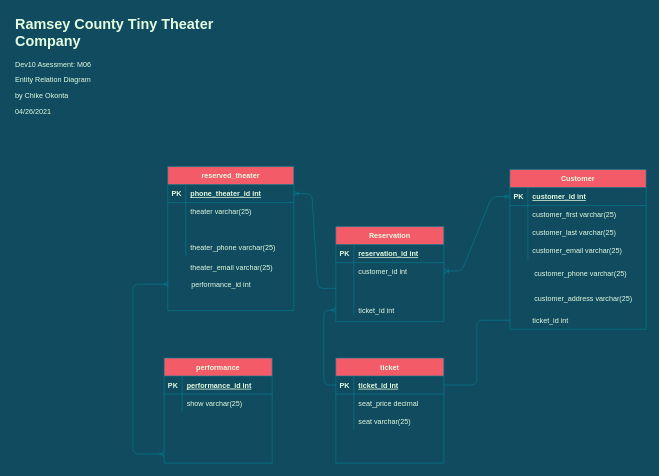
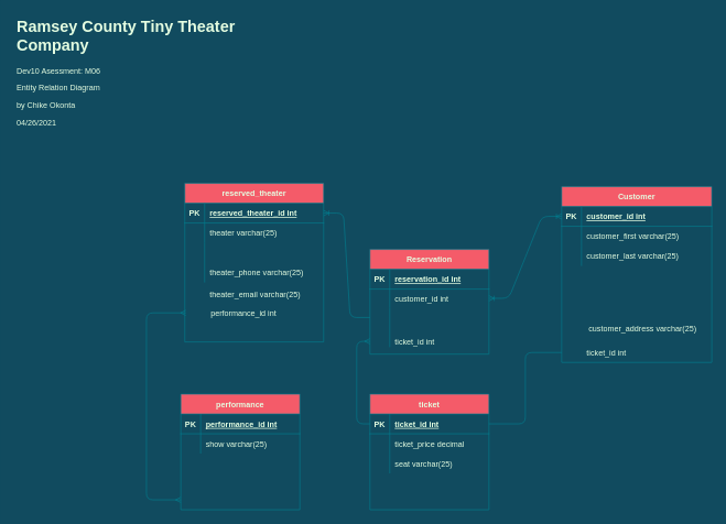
- <mxCell id="25" value="phone_theater_id int" style="shape=partialRectangle;connectable=0;fillColor=none;top=0;left=0;bottom=0;right=0;align=left;spacingLeft=6;fontStyle=5;overflow=hidden;strokeColor=#028090;fontColor=#E4FDE1;" vertex="1" parent="23"><mxGeometry x="30" width="180" height="30" as="geometry" /></mxCell>
+ <mxCell id="25" value="reserved_theater_id int" style="shape=partialRectangle;connectable=0;fillColor=none;top=0;left=0;bottom=0;right=0;align=left;spacingLeft=6;fontStyle=5;overflow=hidden;strokeColor=#028090;fontColor=#E4FDE1;" vertex="1" parent="23"><mxGeometry x="30" width="180" height="30" as="geometry" /></mxCell>
- <mxCell id="15" value="customer_email varchar(25)" style="shape=partialRectangle;connectable=0;fillColor=none;top=0;left=0;bottom=0;right=0;align=left;spacingLeft=6;overflow=hidden;strokeColor=#028090;fontColor=#E4FDE1;" vertex="1" parent="13"><mxGeometry x="30" width="197" height="30" as="geometry" /></mxCell>
- <mxCell id="16" value="customer_phone varchar(25)" style="shape=partialRectangle;connectable=0;fillColor=none;top=0;left=0;bottom=0;right=0;align=left;spacingLeft=6;overflow=hidden;strokeColor=#028090;fontColor=#E4FDE1;" vertex="1" parent="2"><mxGeometry x="33.167" y="154" width="165.833" height="38" as="geometry" /></mxCell>
- <mxCell id="74" value="seat_price decimal" style="shape=partialRectangle;connectable=0;fillColor=none;top=0;left=0;bottom=0;right=0;align=left;spacingLeft=6;overflow=hidden;strokeColor=#028090;fontColor=#E4FDE1;" vertex="1" parent="72"><mxGeometry x="30" width="150" height="30" as="geometry" /></mxCell>
+ <mxCell id="74" value="ticket_price decimal" style="shape=partialRectangle;connectable=0;fillColor=none;top=0;left=0;bottom=0;right=0;align=left;spacingLeft=6;overflow=hidden;strokeColor=#028090;fontColor=#E4FDE1;" vertex="1" parent="72"><mxGeometry x="30" width="150" height="30" as="geometry" /></mxCell>
